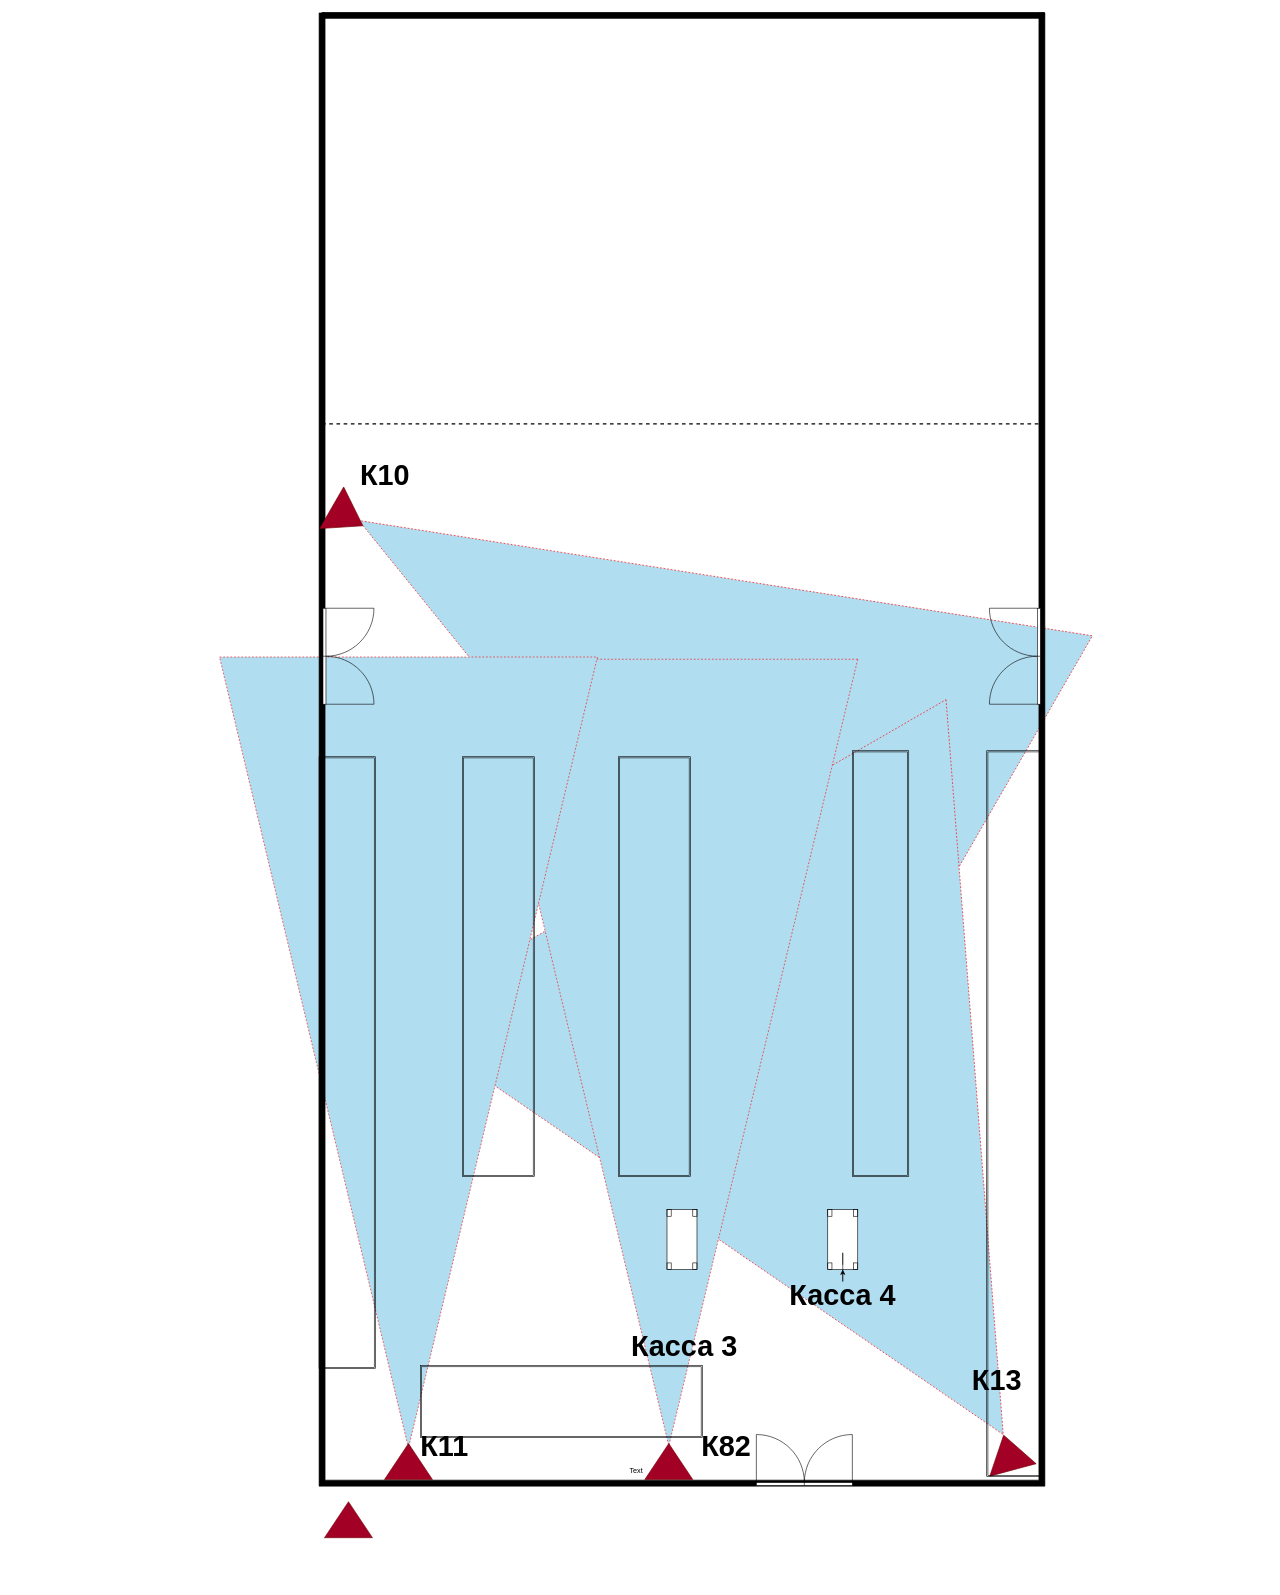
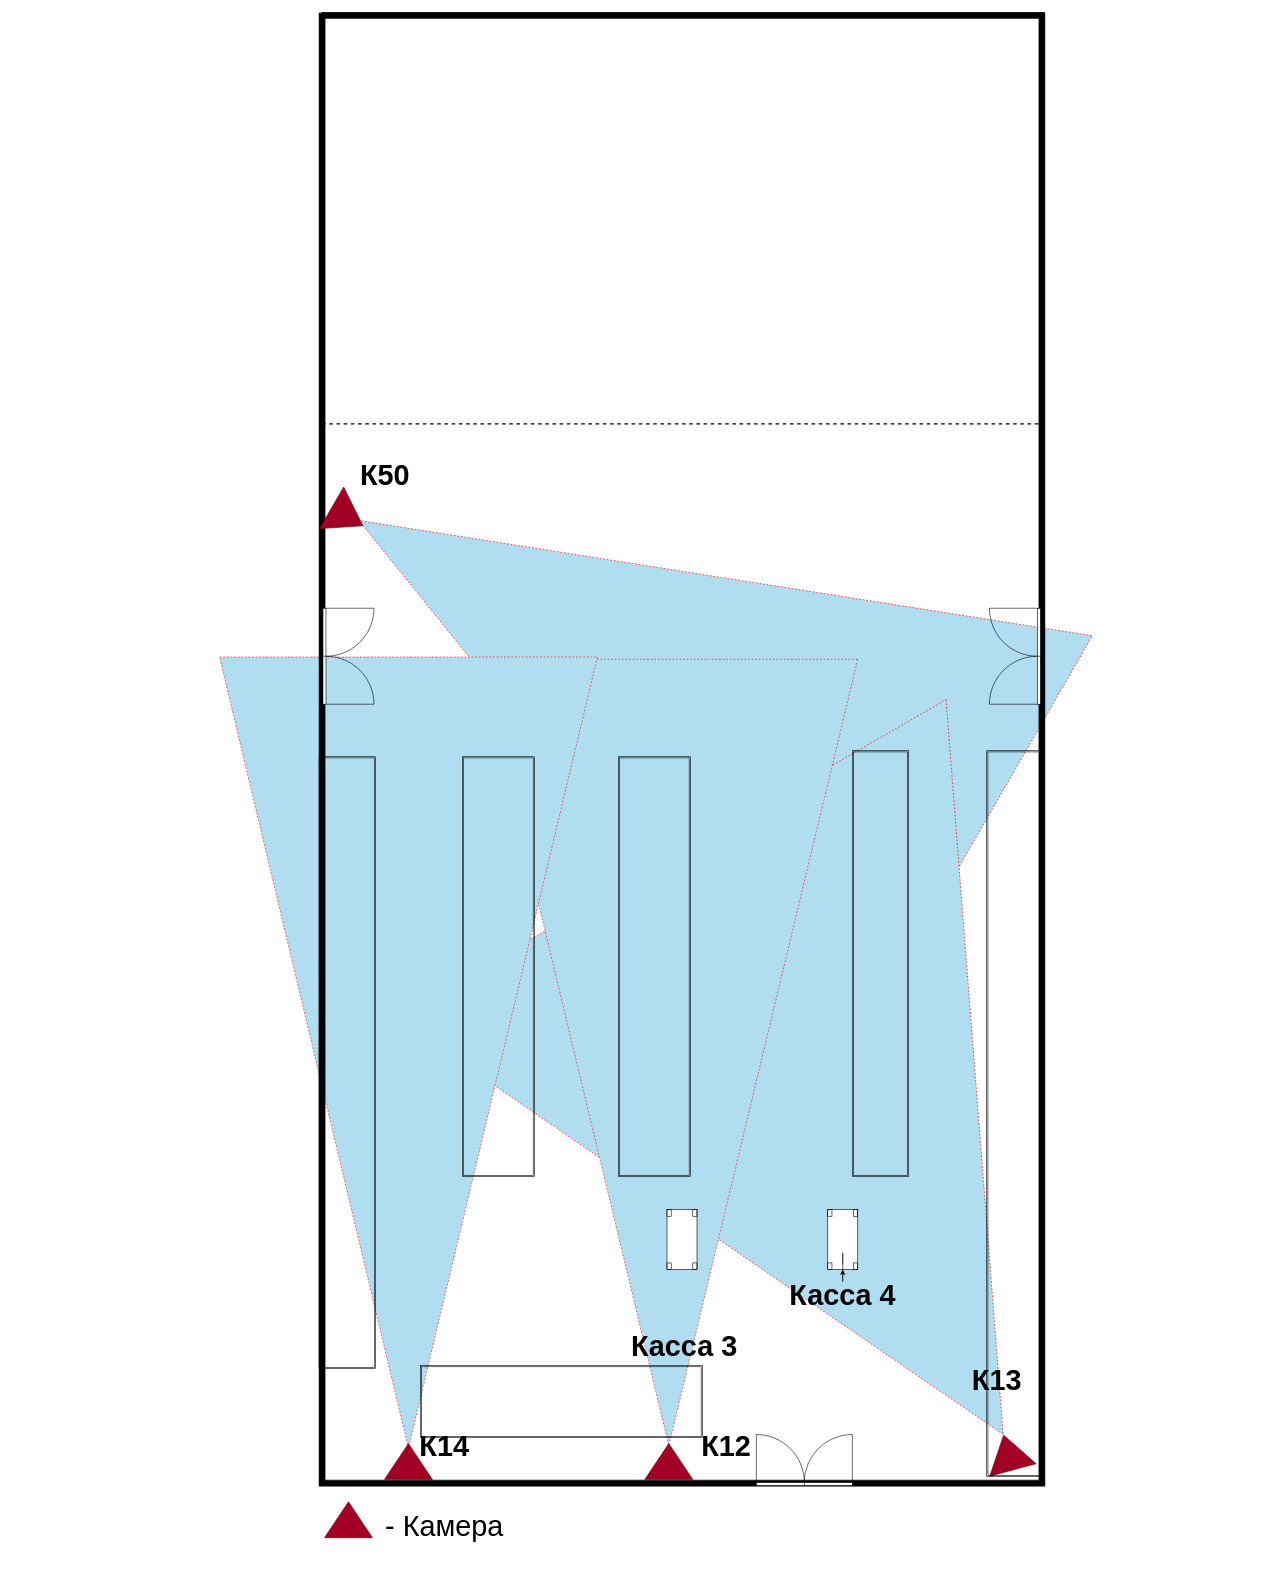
- <mxCell id="34" value="&lt;b style=&quot;font-size: 48px&quot;&gt;К10&lt;/b&gt;" style="text;html=1;strokeColor=none;fillColor=none;align=center;verticalAlign=middle;whiteSpace=wrap;rounded=0;shadow=0;dashed=1;comic=0;" vertex="1" parent="1"><mxGeometry x="531" y="751" width="220" height="80" as="geometry" /></mxCell>
+ <mxCell id="34" value="&lt;b style=&quot;font-size: 48px&quot;&gt;К50&lt;/b&gt;" style="text;html=1;strokeColor=none;fillColor=none;align=center;verticalAlign=middle;whiteSpace=wrap;rounded=0;shadow=0;dashed=1;comic=0;" vertex="1" parent="1"><mxGeometry x="531" y="751" width="220" height="80" as="geometry" /></mxCell>
- <mxCell id="26" value="&lt;b style=&quot;font-size: 48px&quot;&gt;К11&lt;/b&gt;" style="text;html=1;strokeColor=none;fillColor=none;align=center;verticalAlign=middle;whiteSpace=wrap;rounded=0;shadow=0;dashed=1;comic=0;" vertex="1" parent="1"><mxGeometry x="630" y="2371" width="220" height="80" as="geometry" /></mxCell>
+ <mxCell id="26" value="&lt;b style=&quot;font-size: 48px&quot;&gt;К14&lt;/b&gt;" style="text;html=1;strokeColor=none;fillColor=none;align=center;verticalAlign=middle;whiteSpace=wrap;rounded=0;shadow=0;dashed=1;comic=0;" vertex="1" parent="1"><mxGeometry x="630" y="2371" width="220" height="80" as="geometry" /></mxCell>
- <mxCell id="33" value="&lt;b style=&quot;font-size: 48px&quot;&gt;К82&lt;/b&gt;" style="text;html=1;strokeColor=none;fillColor=none;align=center;verticalAlign=middle;whiteSpace=wrap;rounded=0;shadow=0;dashed=1;comic=0;" vertex="1" parent="1"><mxGeometry x="1100" y="2371" width="220" height="80" as="geometry" /></mxCell>
+ <mxCell id="33" value="&lt;b style=&quot;font-size: 48px&quot;&gt;К12&lt;/b&gt;" style="text;html=1;strokeColor=none;fillColor=none;align=center;verticalAlign=middle;whiteSpace=wrap;rounded=0;shadow=0;dashed=1;comic=0;" vertex="1" parent="1"><mxGeometry x="1100" y="2371" width="220" height="80" as="geometry" /></mxCell>
- <mxCell id="21" value="Text" style="text;html=1;strokeColor=none;fillColor=none;align=center;verticalAlign=middle;whiteSpace=wrap;rounded=0;shadow=0;dashed=1;comic=0;" vertex="1" parent="1"><mxGeometry x="1040" y="2441" width="40" height="20" as="geometry" /></mxCell>
+ <mxCell id="22" value="&lt;font style=&quot;font-size: 48px&quot;&gt;- Камера&lt;/font&gt;" style="text;html=1;strokeColor=none;fillColor=none;align=center;verticalAlign=middle;whiteSpace=wrap;rounded=0;shadow=0;dashed=1;comic=0;" vertex="1" parent="1"><mxGeometry x="630" y="2533" width="220" height="20" as="geometry" /></mxCell>
